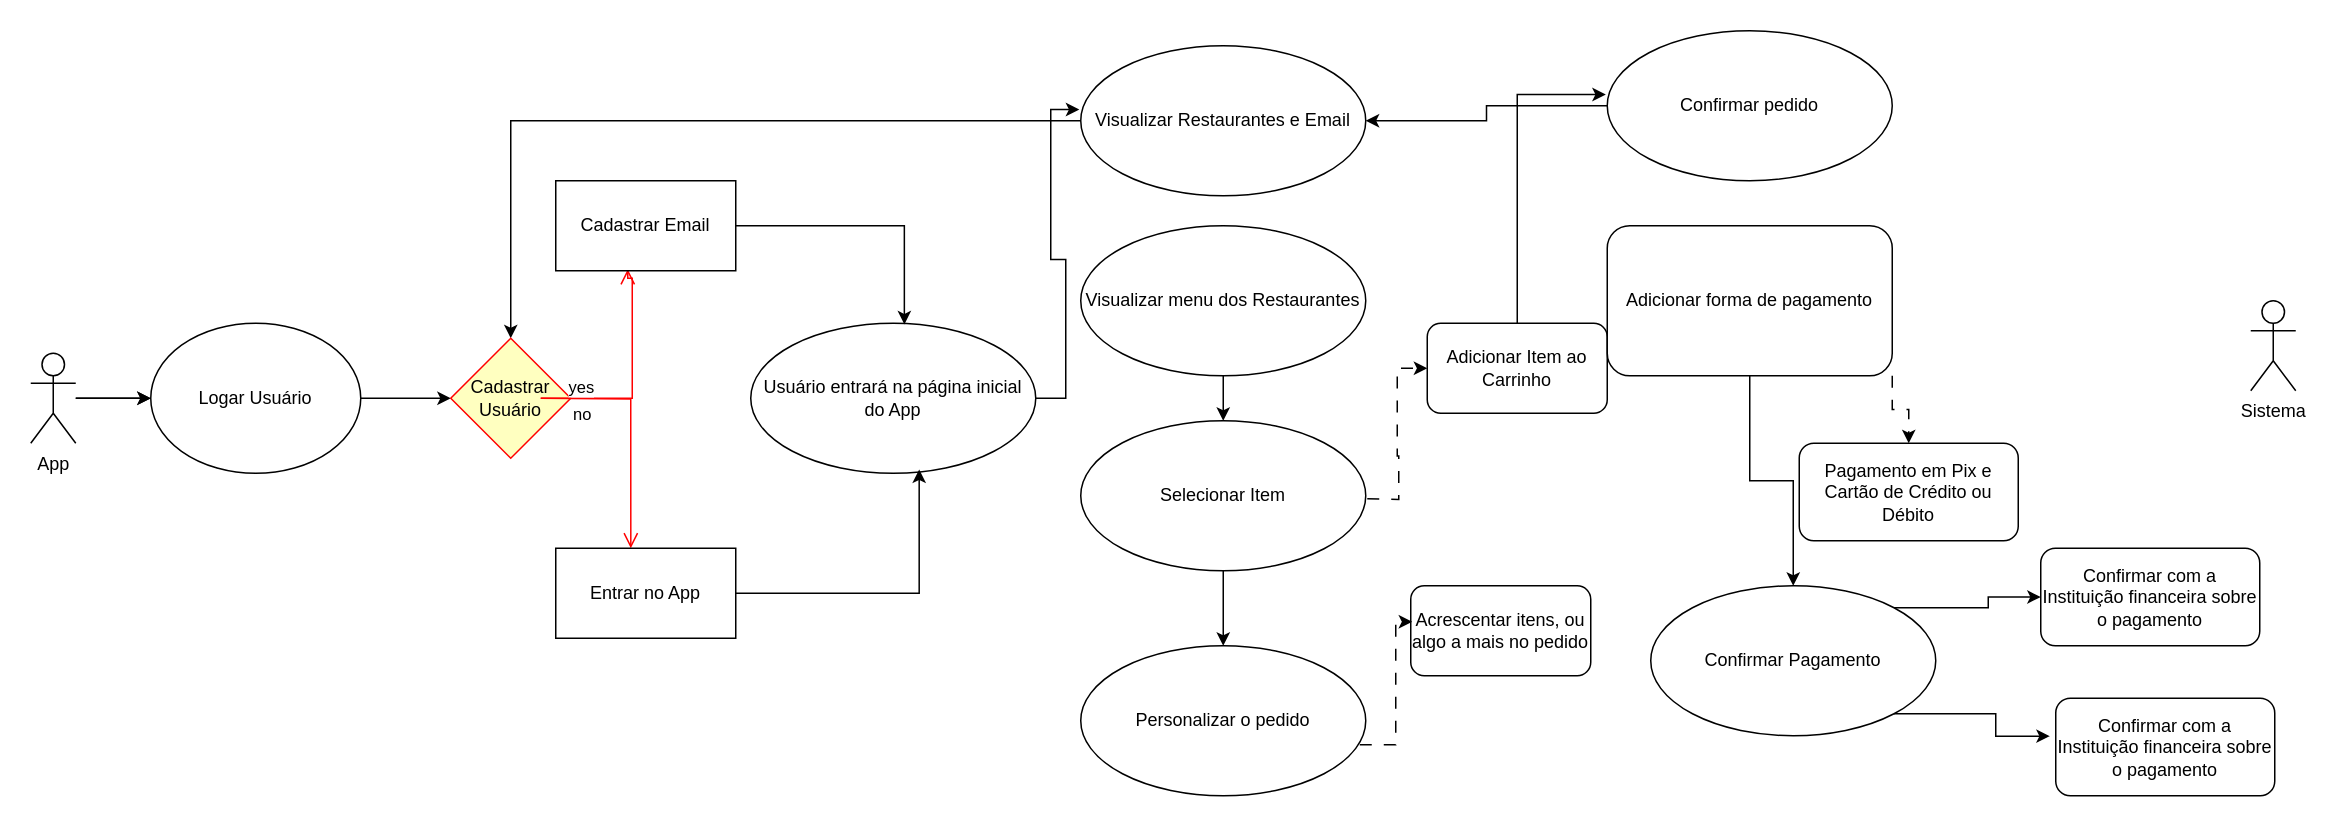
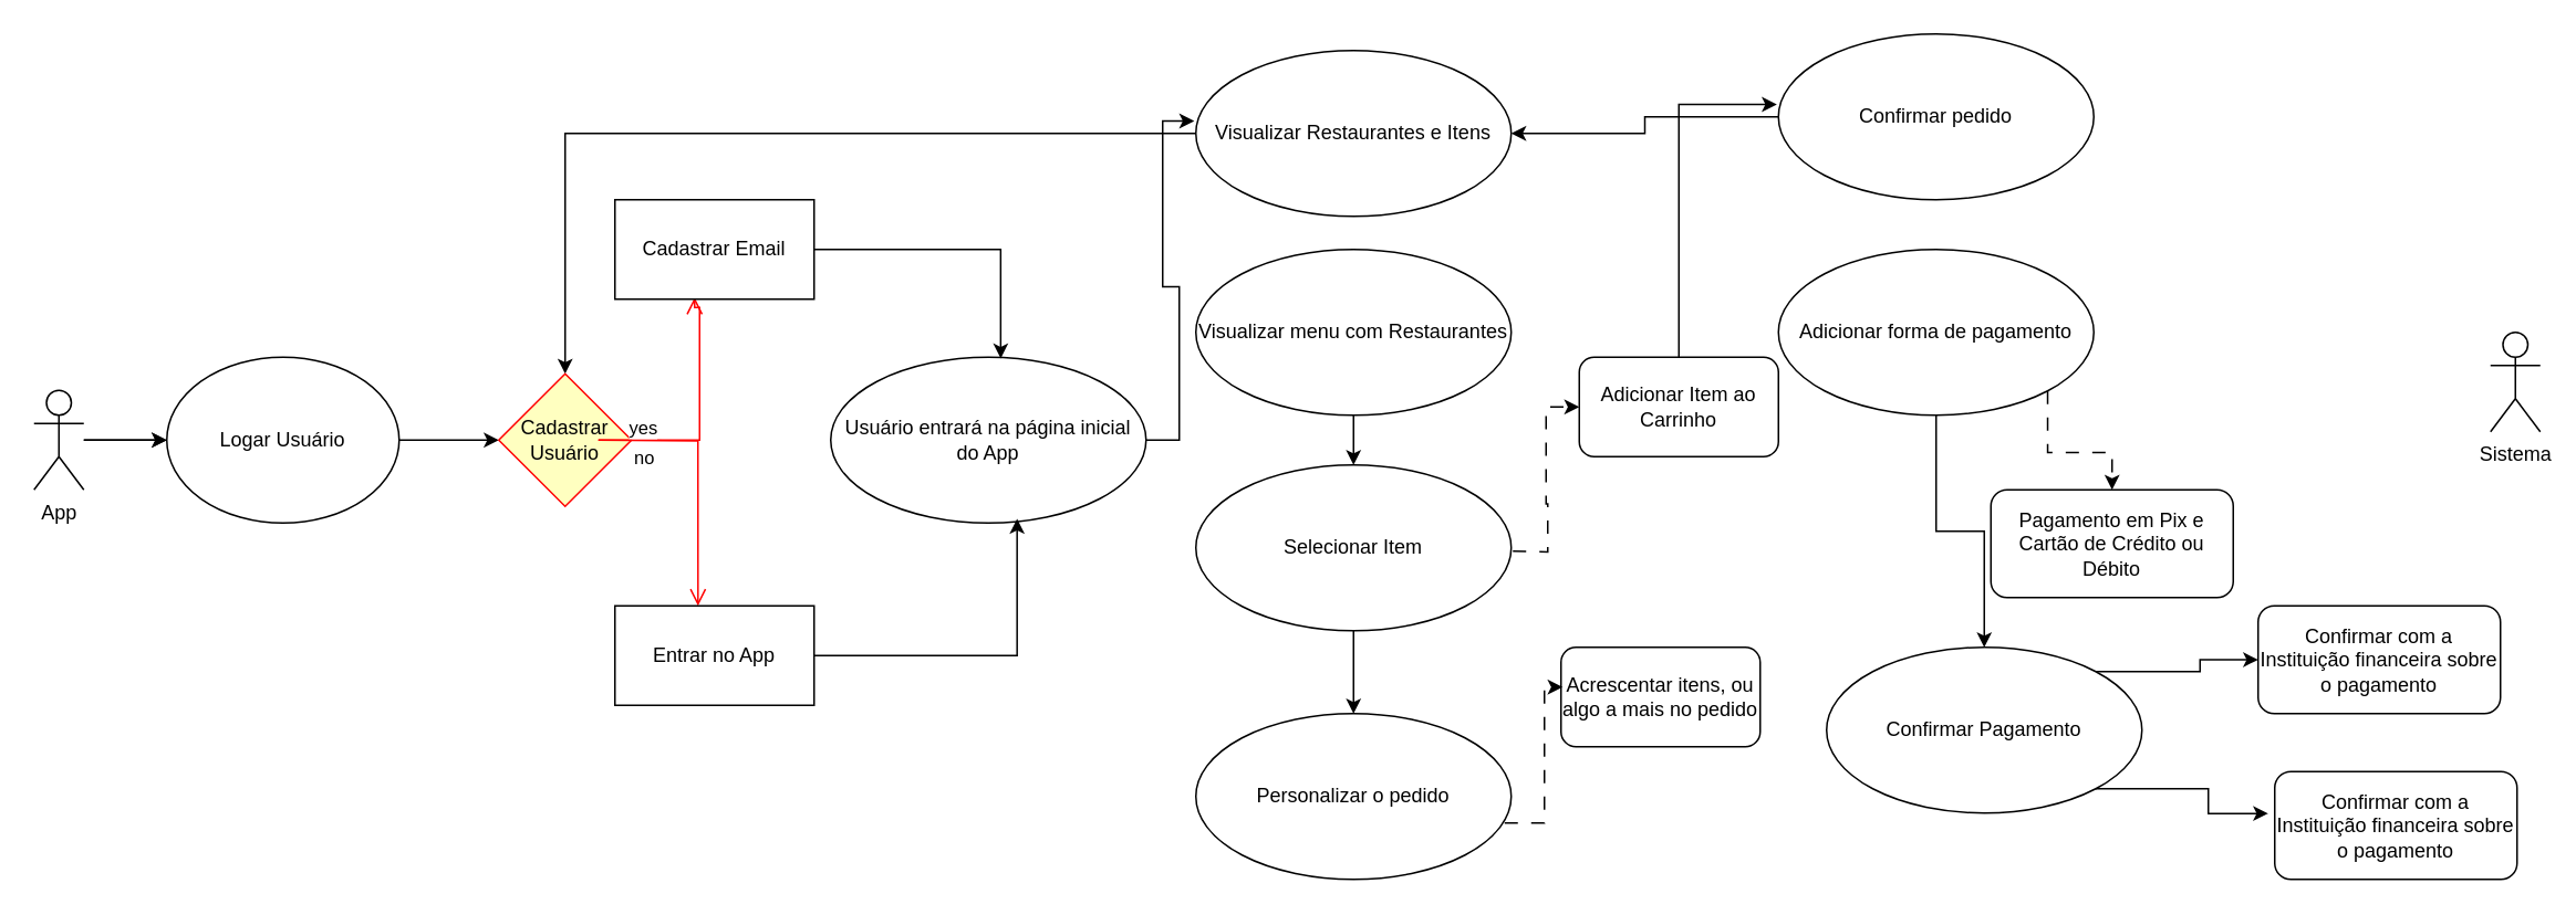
- <mxCell id="3" value="Visualizar Restaurantes e Email" style="ellipse;whiteSpace=wrap;html=1;" vertex="1" parent="1"><mxGeometry x="720" y="30" width="190" height="100" as="geometry" /></mxCell>
+ <mxCell id="3" value="Visualizar Restaurantes e Itens" style="ellipse;whiteSpace=wrap;html=1;" vertex="1" parent="1"><mxGeometry x="720" y="30" width="190" height="100" as="geometry" /></mxCell>
- <mxCell id="5" value="Visualizar menu dos Restaurantes" style="ellipse;whiteSpace=wrap;html=1;" vertex="1" parent="1"><mxGeometry x="720" y="150" width="190" height="100" as="geometry" /></mxCell>
+ <mxCell id="5" value="Visualizar menu com Restaurantes" style="ellipse;whiteSpace=wrap;html=1;" vertex="1" parent="1"><mxGeometry x="720" y="150" width="190" height="100" as="geometry" /></mxCell>
- <mxCell id="33" value="Adicionar forma de pagamento" style="whiteSpace=wrap;html=1;rounded=1;" vertex="1" parent="1"><mxGeometry x="1071" y="150" width="190" height="100" as="geometry" /></mxCell>
+ <mxCell id="33" value="Adicionar forma de pagamento" style="ellipse;whiteSpace=wrap;html=1;" vertex="1" parent="1"><mxGeometry x="1071" y="150" width="190" height="100" as="geometry" /></mxCell>
